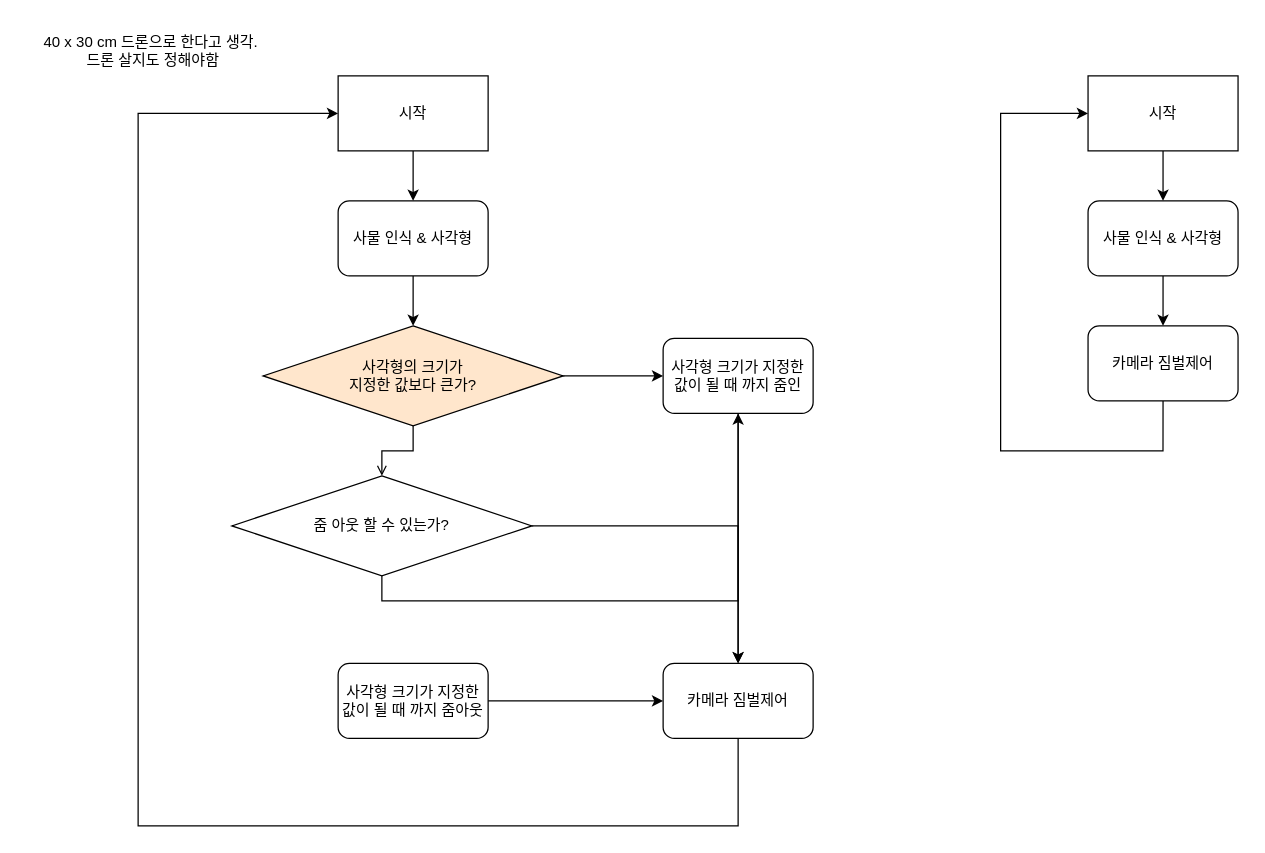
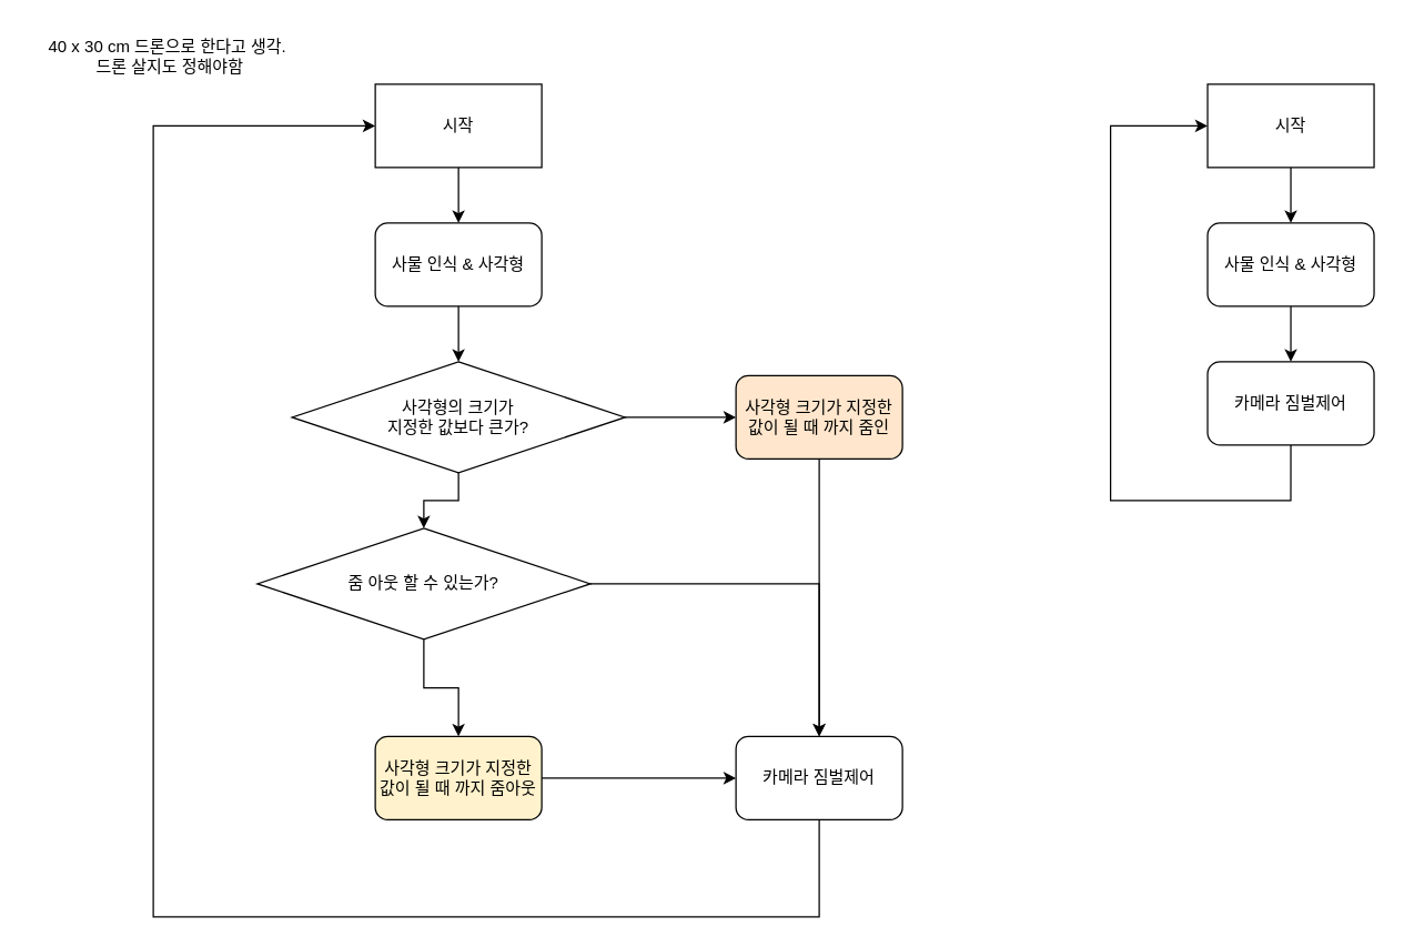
- <mxCell id="7" value="사각형의 크기가 &lt;br&gt;지정한 값보다 큰가?" style="rhombus;whiteSpace=wrap;html=1;fillColor=#ffe6cc;" parent="1" vertex="1"><mxGeometry x="210" y="260" width="240" height="80" as="geometry" /></mxCell>
+ <mxCell id="7" value="사각형의 크기가 &lt;br&gt;지정한 값보다 큰가?" style="rhombus;whiteSpace=wrap;html=1;" parent="1" vertex="1"><mxGeometry x="210" y="260" width="240" height="80" as="geometry" /></mxCell>
- <mxCell id="11" value="사각형 크기가 지정한 값이 될 때 까지 줌인" style="rounded=1;whiteSpace=wrap;html=1;" parent="1" vertex="1"><mxGeometry x="530" y="270" width="120" height="60" as="geometry" /></mxCell>
+ <mxCell id="11" value="사각형 크기가 지정한 값이 될 때 까지 줌인" style="rounded=1;whiteSpace=wrap;html=1;fillColor=#ffe6cc;" parent="1" vertex="1"><mxGeometry x="530" y="270" width="120" height="60" as="geometry" /></mxCell>
- <mxCell id="5" style="edgeStyle=orthogonalEdgeStyle;rounded=0;orthogonalLoop=1;jettySize=auto;html=1;exitX=0.5;exitY=1;exitDx=0;exitDy=0;entryX=0.5;entryY=0;entryDx=0;entryDy=0;endArrow=open;" parent="1" source="7" target="14" edge="1"><mxGeometry relative="1" as="geometry" /></mxCell>
+ <mxCell id="5" style="edgeStyle=orthogonalEdgeStyle;rounded=0;orthogonalLoop=1;jettySize=auto;html=1;exitX=0.5;exitY=1;exitDx=0;exitDy=0;entryX=0.5;entryY=0;entryDx=0;entryDy=0;" parent="1" source="7" target="14" edge="1"><mxGeometry relative="1" as="geometry" /></mxCell>
- <mxCell id="13" style="edgeStyle=orthogonalEdgeStyle;rounded=0;orthogonalLoop=1;jettySize=auto;html=1;exitX=0.5;exitY=1;exitDx=0;exitDy=0;" parent="1" source="14" target="11" edge="1"><mxGeometry relative="1" as="geometry" /></mxCell>
+ <mxCell id="13" style="edgeStyle=orthogonalEdgeStyle;rounded=0;orthogonalLoop=1;jettySize=auto;html=1;exitX=0.5;exitY=1;exitDx=0;exitDy=0;" parent="1" source="14" target="16" edge="1"><mxGeometry relative="1" as="geometry" /></mxCell>
- <mxCell id="16" value="사각형 크기가 지정한 값이 될 때 까지 줌아웃" style="rounded=1;whiteSpace=wrap;html=1;" parent="1" vertex="1"><mxGeometry x="270" y="530" width="120" height="60" as="geometry" /></mxCell>
+ <mxCell id="16" value="사각형 크기가 지정한 값이 될 때 까지 줌아웃" style="rounded=1;whiteSpace=wrap;html=1;fillColor=#fff2cc;" parent="1" vertex="1"><mxGeometry x="270" y="530" width="120" height="60" as="geometry" /></mxCell>
